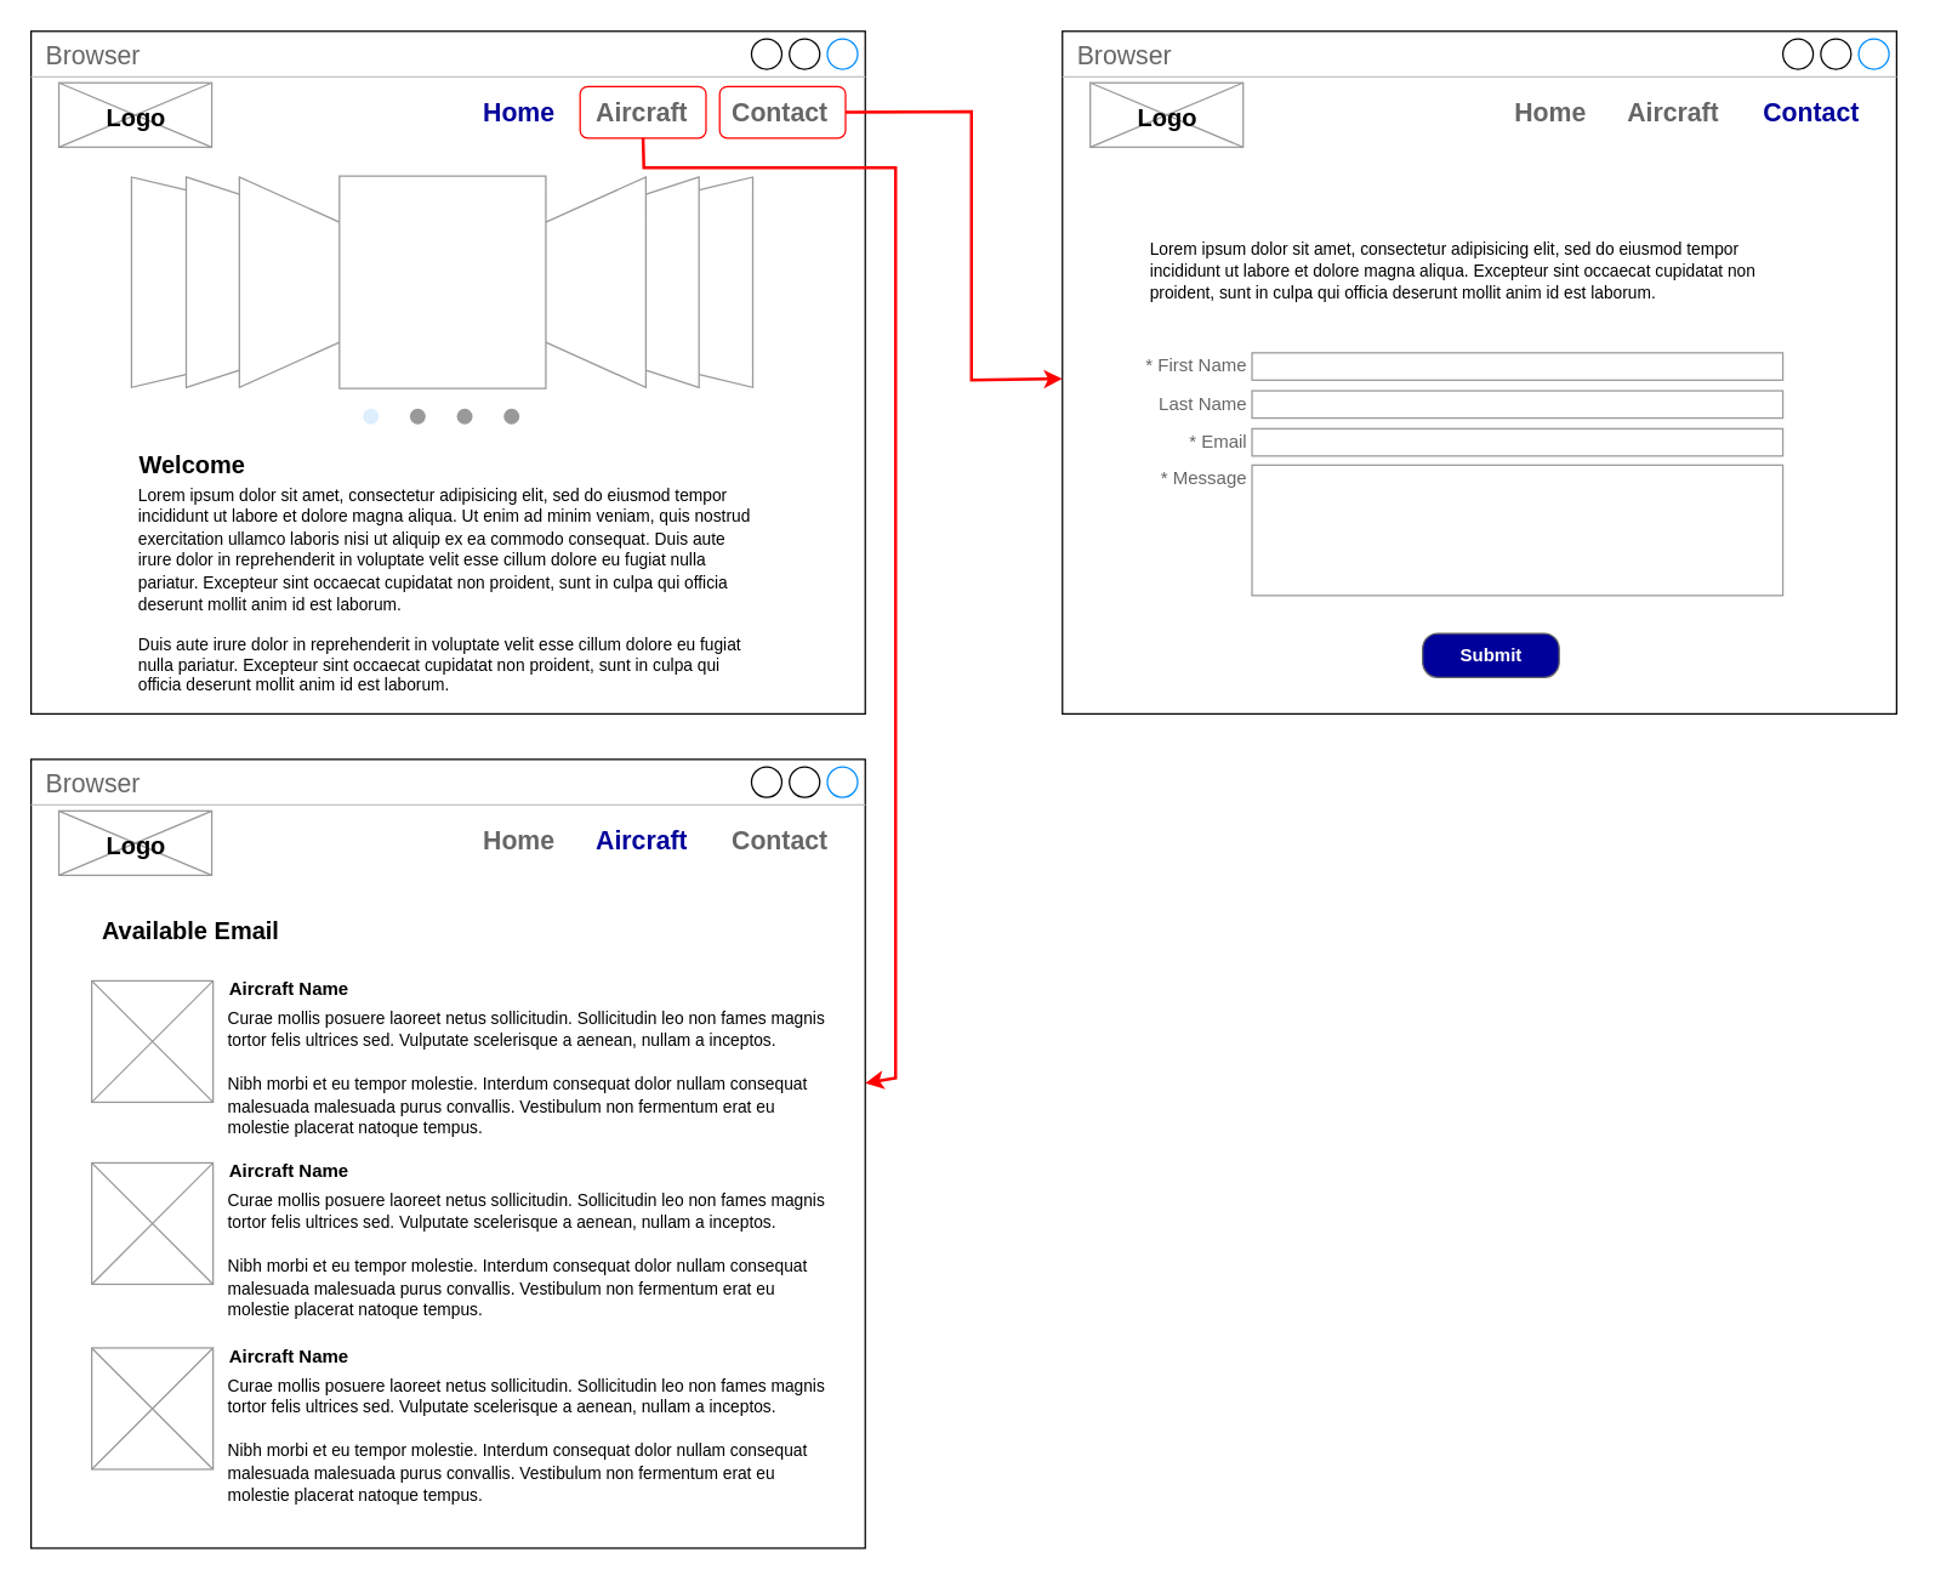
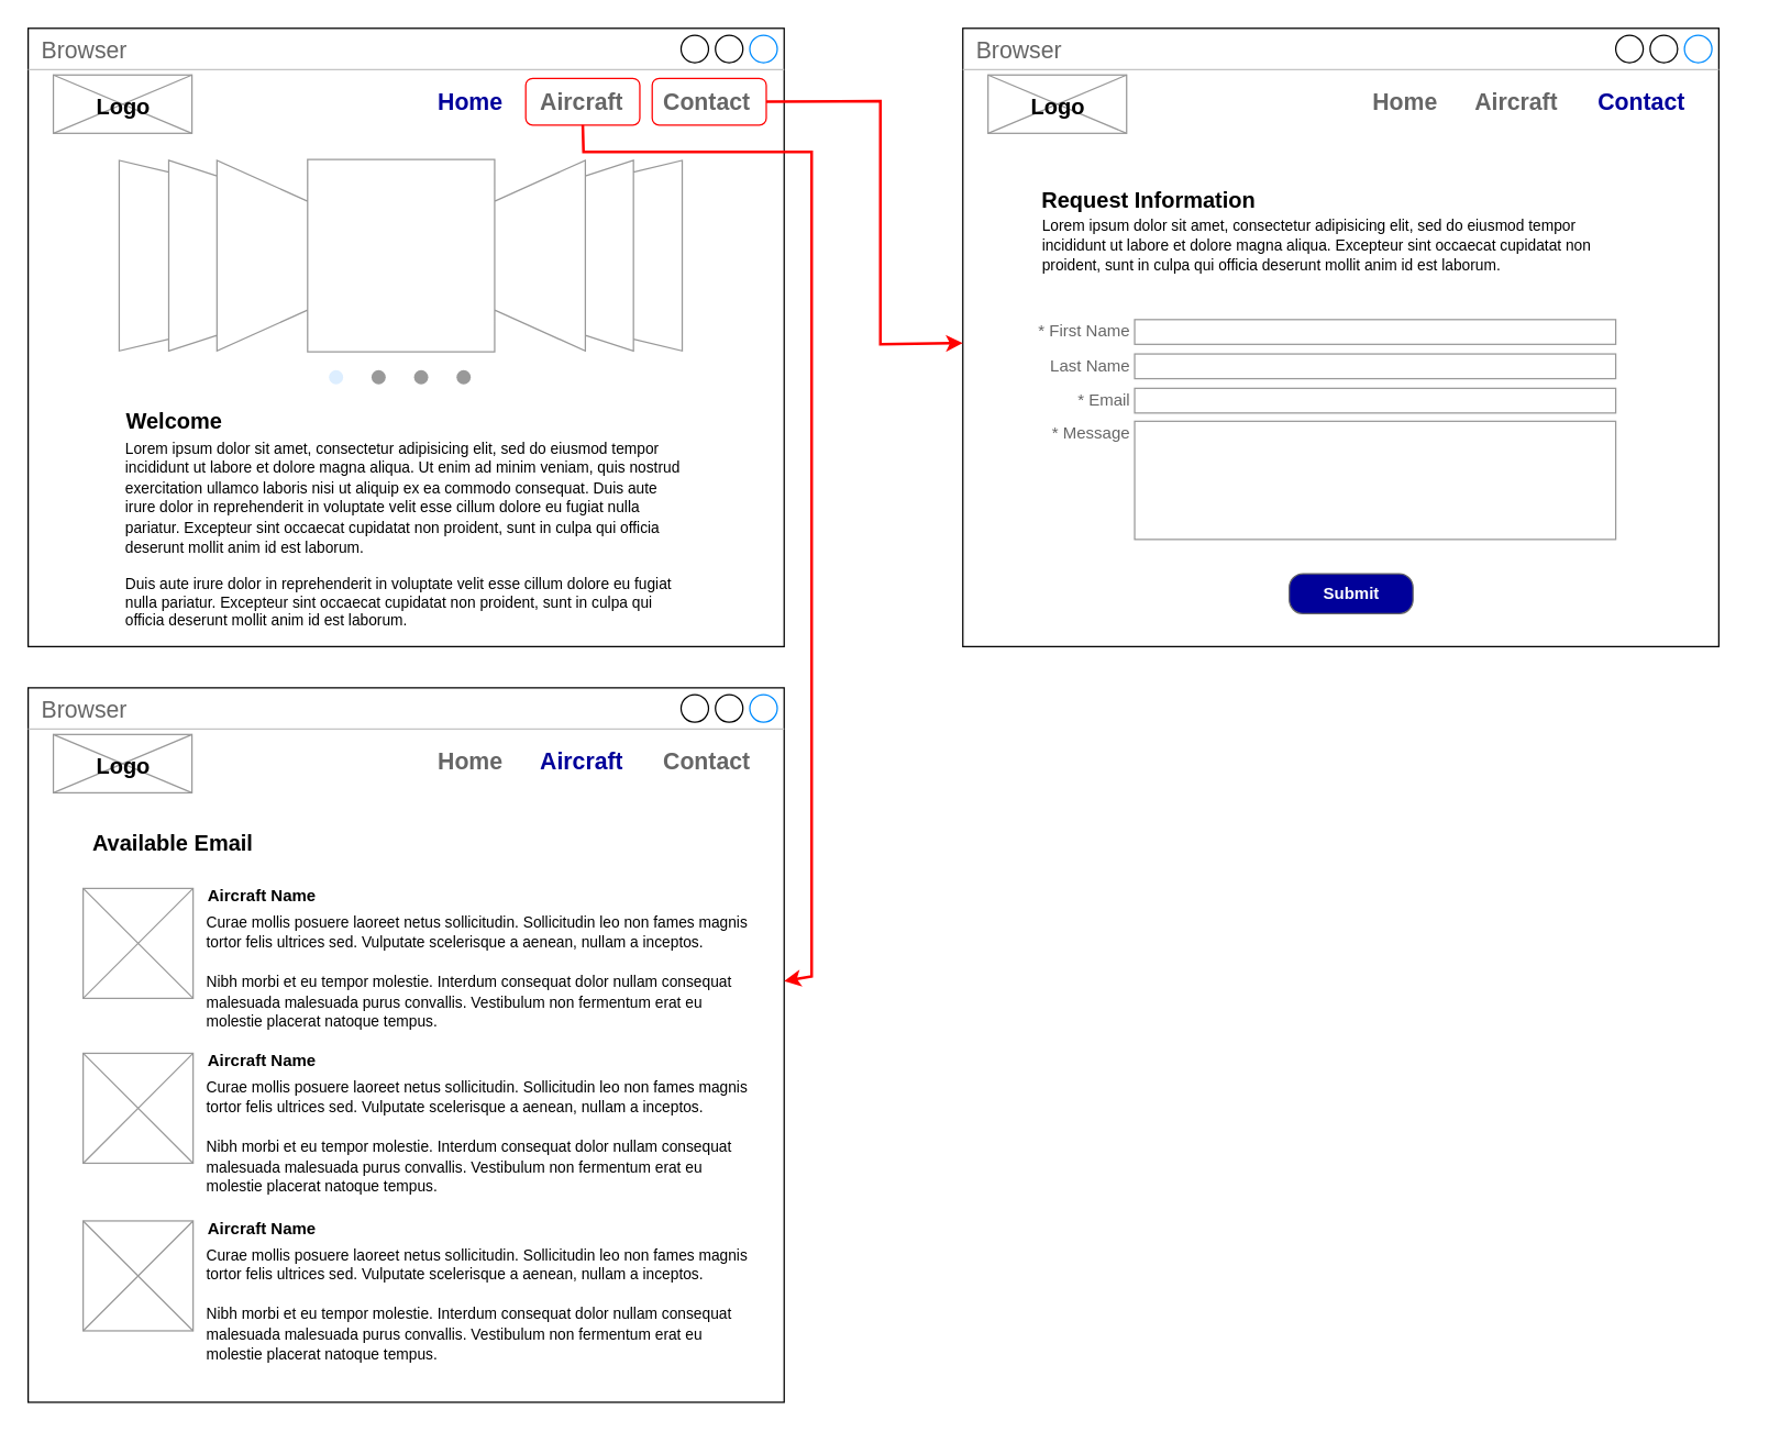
+ <mxCell id="58" value="&lt;font style=&quot;font-size: 16px;&quot;&gt;Request Information&lt;/font&gt;" style="text;strokeColor=none;fillColor=none;html=1;fontSize=24;fontStyle=1;verticalAlign=middle;align=center;" parent="39" vertex="1"><mxGeometry x="60" y="110" width="150" height="25.47" as="geometry" /></mxCell>
